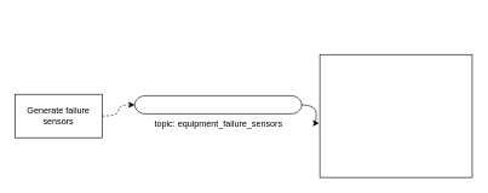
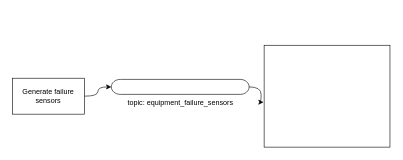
- <mxCell id="2" style="edgeStyle=orthogonalEdgeStyle;rounded=0;orthogonalLoop=1;jettySize=auto;html=1;exitX=1;exitY=0.5;exitDx=0;exitDy=0;curved=1;dashed=1;" edge="1" parent="1" source="3" target="5"><mxGeometry relative="1" as="geometry" /></mxCell>
+ <mxCell id="2" style="edgeStyle=orthogonalEdgeStyle;rounded=0;orthogonalLoop=1;jettySize=auto;html=1;exitX=1;exitY=0.5;exitDx=0;exitDy=0;curved=1;" edge="1" parent="1" source="3" target="5"><mxGeometry relative="1" as="geometry" /></mxCell>
